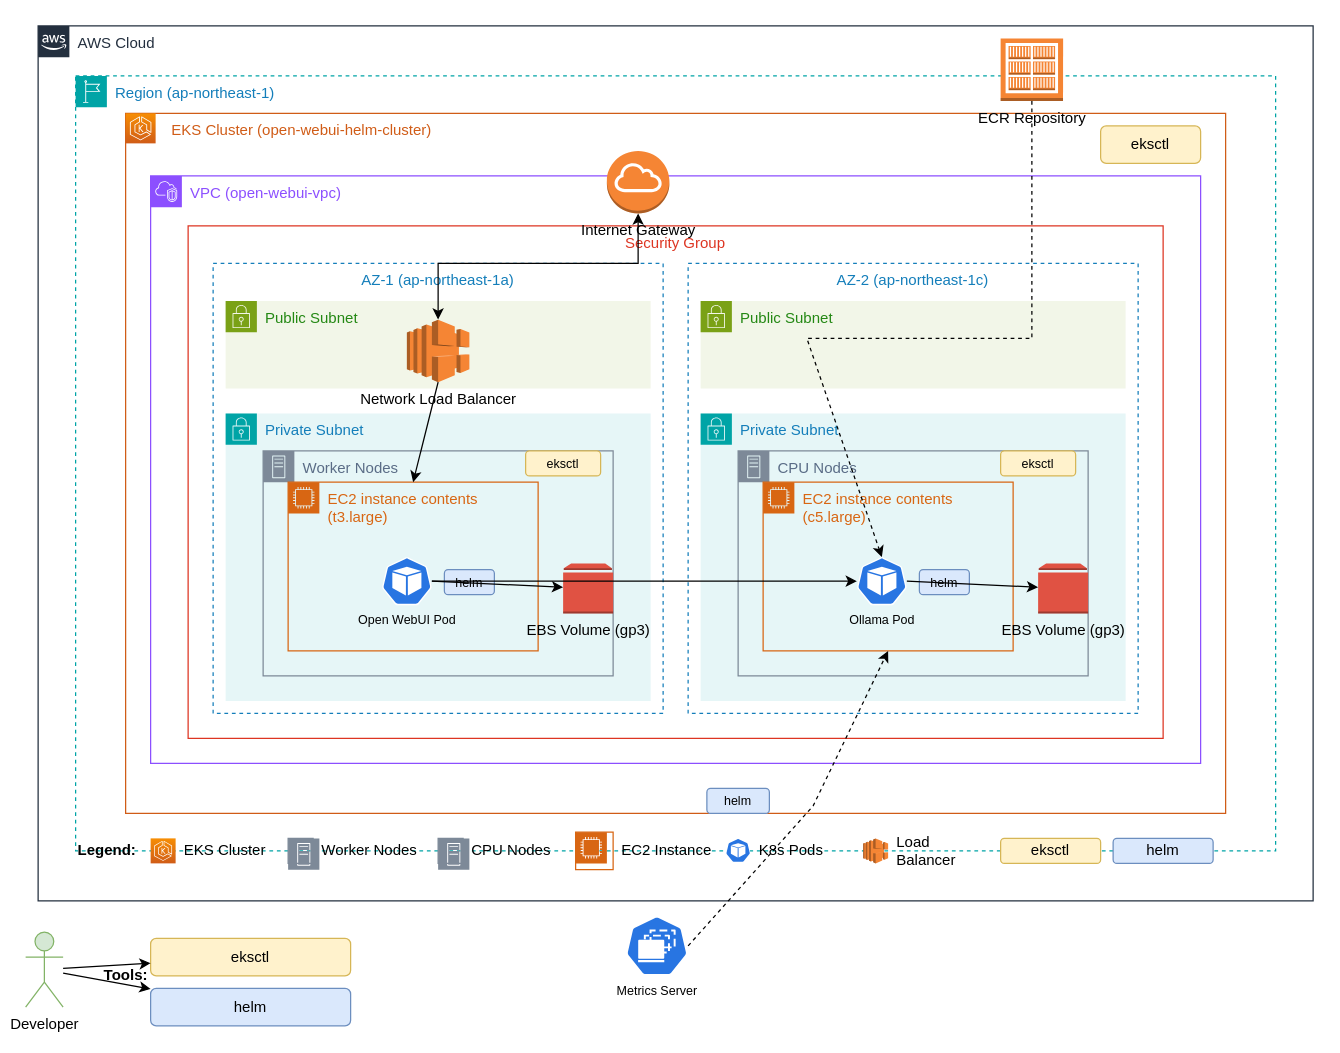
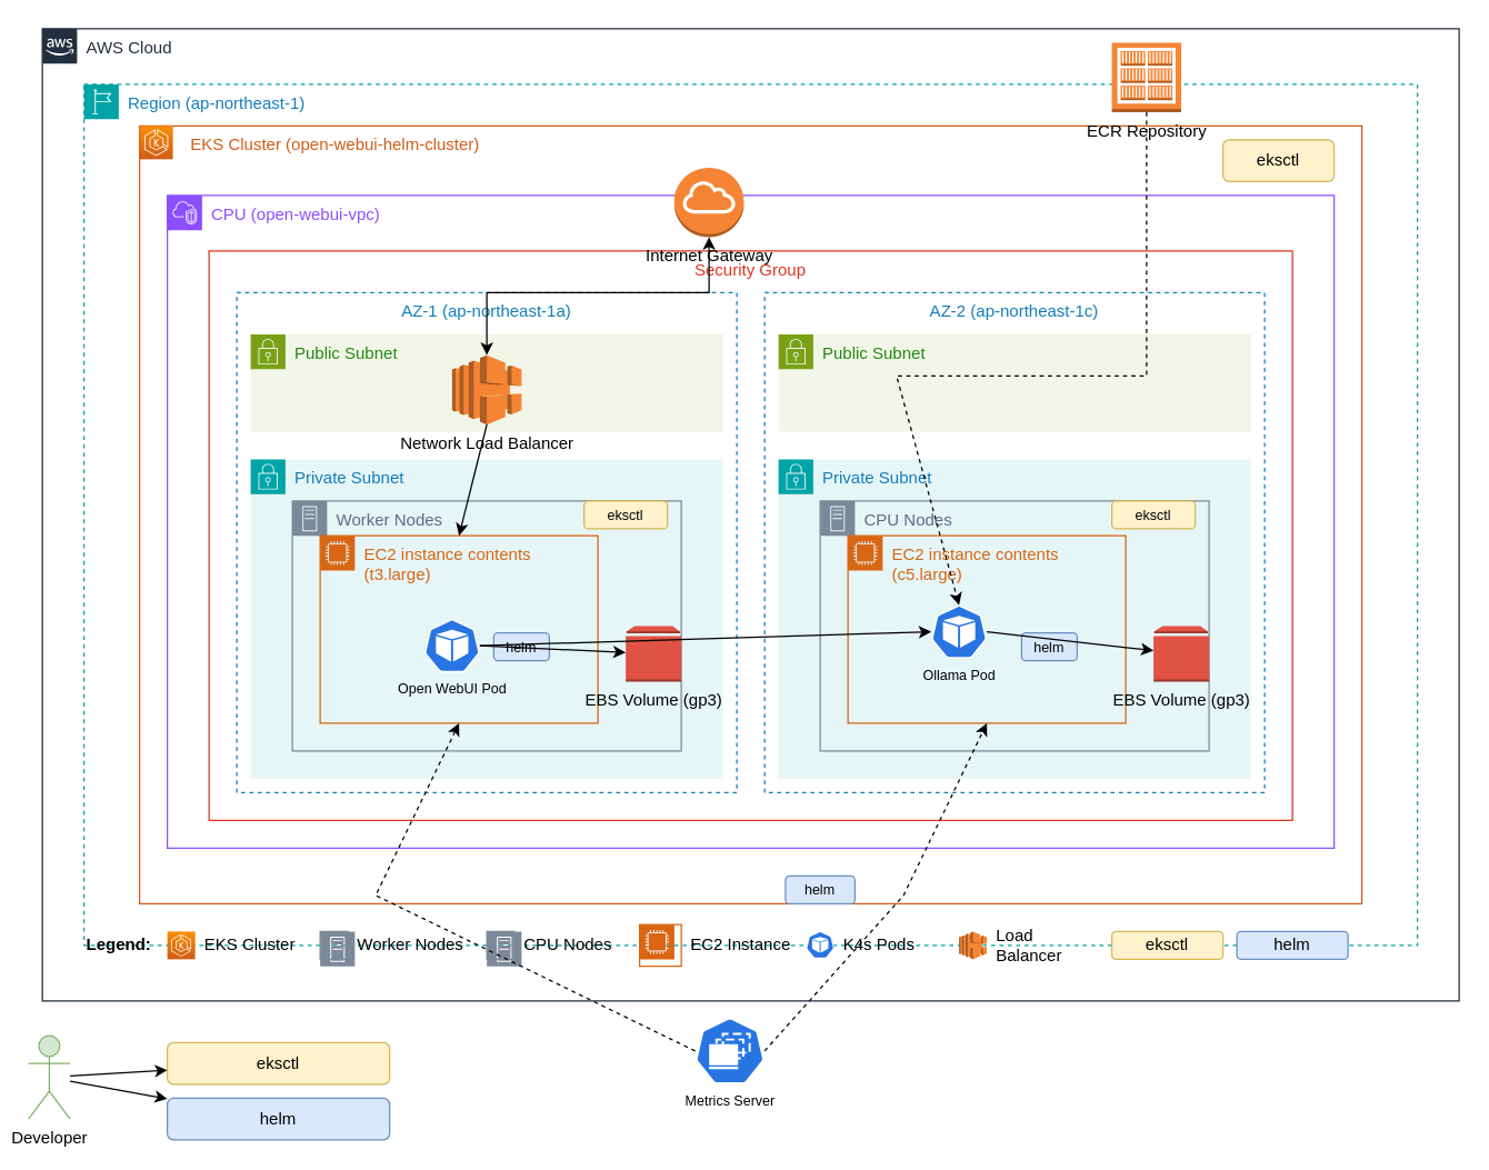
- <mxCell id="11" value="VPC (open-webui-vpc)" style="points=[[0,0],[0.25,0],[0.5,0],[0.75,0],[1,0],[1,0.25],[1,0.5],[1,0.75],[1,1],[0.75,1],[0.5,1],[0.25,1],[0,1],[0,0.75],[0,0.5],[0,0.25]];outlineConnect=0;gradientColor=none;html=1;whiteSpace=wrap;fontSize=12;fontStyle=0;container=1;pointerEvents=0;collapsible=0;recursiveResize=0;shape=mxgraph.aws4.group;grIcon=mxgraph.aws4.group_vpc2;strokeColor=#8C4FFF;fillColor=none;verticalAlign=top;align=left;spacingLeft=30;fontColor=#8C4FFF;dashed=0;" parent="7" vertex="1"><mxGeometry x="60" y="80" width="840" height="470" as="geometry" /></mxCell>
+ <mxCell id="11" value="CPU (open-webui-vpc)" style="points=[[0,0],[0.25,0],[0.5,0],[0.75,0],[1,0],[1,0.25],[1,0.5],[1,0.75],[1,1],[0.75,1],[0.5,1],[0.25,1],[0,1],[0,0.75],[0,0.5],[0,0.25]];outlineConnect=0;gradientColor=none;html=1;whiteSpace=wrap;fontSize=12;fontStyle=0;container=1;pointerEvents=0;collapsible=0;recursiveResize=0;shape=mxgraph.aws4.group;grIcon=mxgraph.aws4.group_vpc2;strokeColor=#8C4FFF;fillColor=none;verticalAlign=top;align=left;spacingLeft=30;fontColor=#8C4FFF;dashed=0;" parent="7" vertex="1"><mxGeometry x="60" y="80" width="840" height="470" as="geometry" /></mxCell>
- <mxCell id="31" value="Ollama Pod" style="sketch=0;html=1;dashed=0;whitespace=wrap;fillColor=#2875E2;strokeColor=#ffffff;points=[[0.005,0.63,0],[0.1,0.2,0],[0.9,0.2,0],[0.5,0,0],[0.995,0.63,0],[0.72,0.99,0],[0.5,1,0],[0.28,0.99,0]];verticalLabelPosition=bottom;verticalAlign=top;align=center;html=1;fontSize=10;fontStyle=0;aspect=fixed;shape=mxgraph.kubernetes.icon;prIcon=pod" parent="30" vertex="1"><mxGeometry x="75" y="60" width="40" height="38.4" as="geometry" /></mxCell>
+ <mxCell id="31" value="Ollama Pod" style="sketch=0;html=1;dashed=0;whitespace=wrap;fillColor=#2875E2;strokeColor=#ffffff;points=[[0.005,0.63,0],[0.1,0.2,0],[0.9,0.2,0],[0.5,0,0],[0.995,0.63,0],[0.72,0.99,0],[0.5,1,0],[0.28,0.99,0]];verticalLabelPosition=bottom;verticalAlign=top;align=center;html=1;fontSize=10;fontStyle=0;aspect=fixed;shape=mxgraph.kubernetes.icon;prIcon=pod" parent="30" vertex="1"><mxGeometry x="60" y="50" width="40" height="38.4" as="geometry" /></mxCell>
+ <mxCell id="59" value="" style="endArrow=classic;html=1;rounded=0;exitX=0;exitY=0.5;exitDx=0;exitDy=0;exitPerimeter=0;entryX=0.5;entryY=1;entryDx=0;entryDy=0;dashed=1;" parent="1" source="58" target="21" edge="1"><mxGeometry width="50" height="50" relative="1" as="geometry"><mxPoint x="390" y="370" as="sourcePoint" /><mxPoint x="440" y="320" as="targetPoint" /><Array as="points"><mxPoint x="270" y="644" /></Array></mxGeometry></mxCell>
- <mxCell id="49" value="K8s Pods" style="text;html=1;strokeColor=none;fillColor=none;align=left;verticalAlign=middle;whiteSpace=wrap;rounded=0;" parent="6" vertex="1"><mxGeometry x="575" y="650" width="75" height="20" as="geometry" /></mxCell>
+ <mxCell id="49" value="K4s Pods" style="text;html=1;strokeColor=none;fillColor=none;align=left;verticalAlign=middle;whiteSpace=wrap;rounded=0;" parent="6" vertex="1"><mxGeometry x="575" y="650" width="75" height="20" as="geometry" /></mxCell>
- <mxCell id="3" value="Tools:" style="text;html=1;strokeColor=none;fillColor=none;align=right;verticalAlign=middle;whiteSpace=wrap;rounded=0;fontStyle=1" parent="1" vertex="1"><mxGeometry x="60" y="770" width="60" height="20" as="geometry" /></mxCell>
